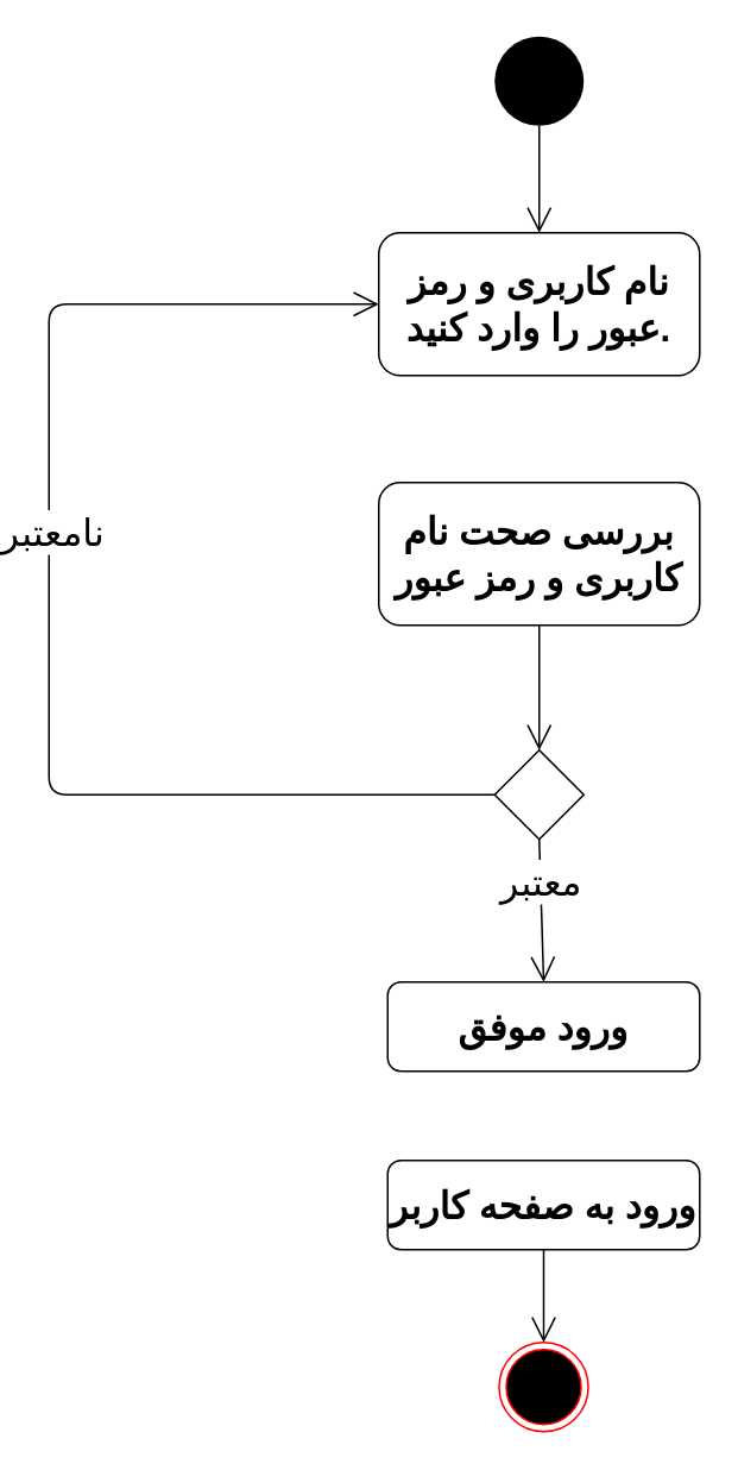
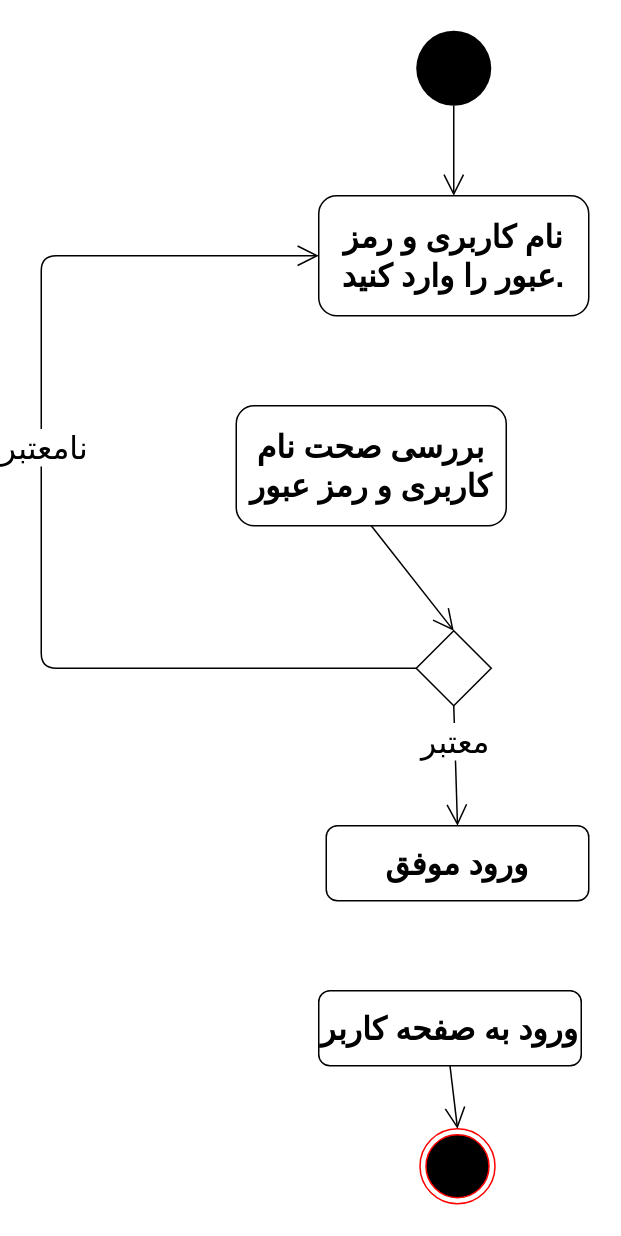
- <mxCell id="5" value="بررسی صحت نام کاربری و رمز عبور" style="shape=rect;html=1;rounded=1;whiteSpace=wrap;align=center;fontSize=21;fontStyle=1" parent="1" vertex="1"><mxGeometry x="205" y="270" width="180" height="80" as="geometry" /></mxCell>
+ <mxCell id="5" value="بررسی صحت نام کاربری و رمز عبور" style="shape=rect;html=1;rounded=1;whiteSpace=wrap;align=center;fontSize=21;fontStyle=1" parent="1" vertex="1"><mxGeometry x="150" y="270" width="180" height="80" as="geometry" /></mxCell>
- <mxCell id="14" value="ورود به صفحه کاربر" style="shape=rect;html=1;rounded=1;whiteSpace=wrap;align=center;fontSize=21;fontStyle=1" parent="1" vertex="1"><mxGeometry x="210" y="650" width="175" height="50" as="geometry" /></mxCell>
+ <mxCell id="14" value="ورود به صفحه کاربر" style="shape=rect;html=1;rounded=1;whiteSpace=wrap;align=center;fontSize=21;fontStyle=1" parent="1" vertex="1"><mxGeometry x="205" y="660" width="175" height="50" as="geometry" /></mxCell>
